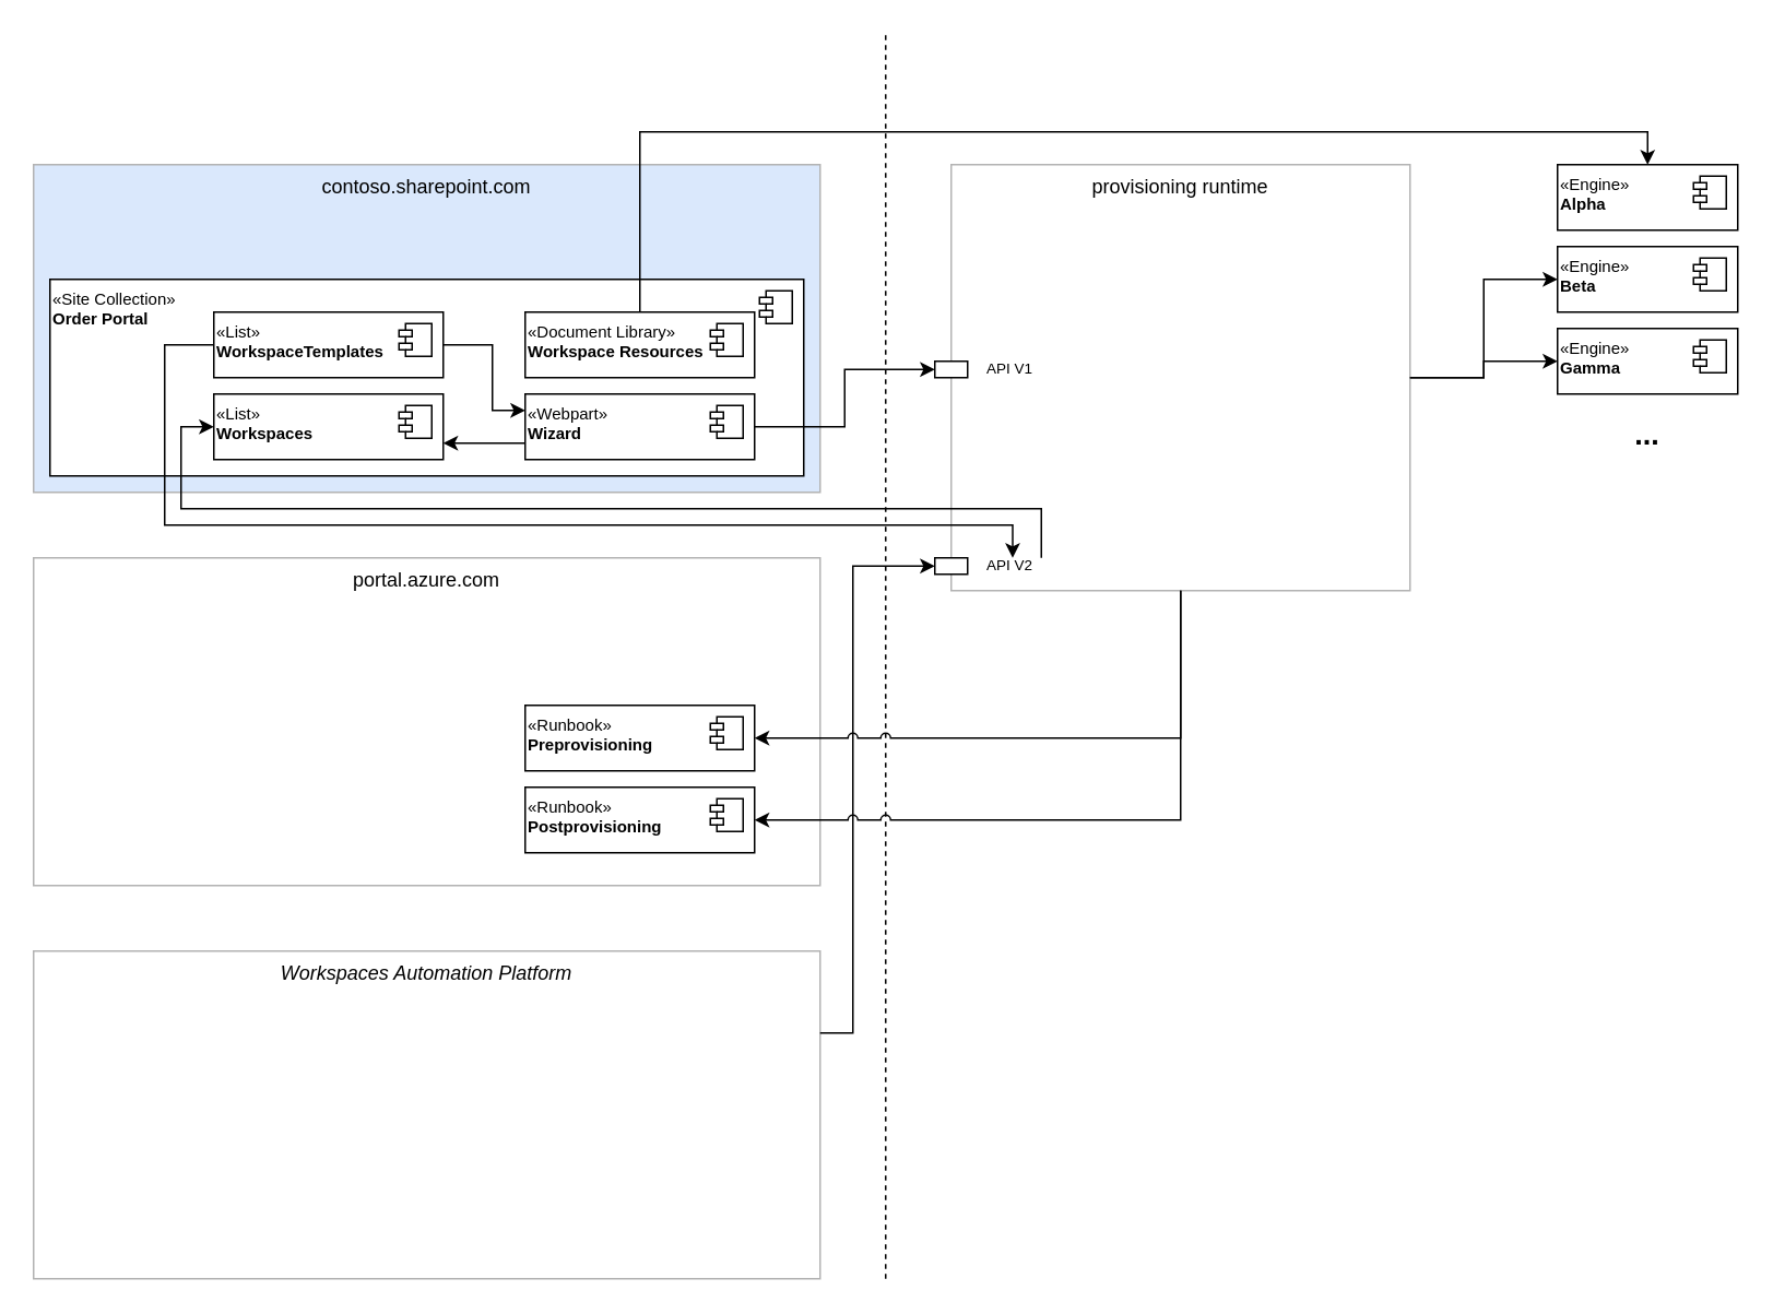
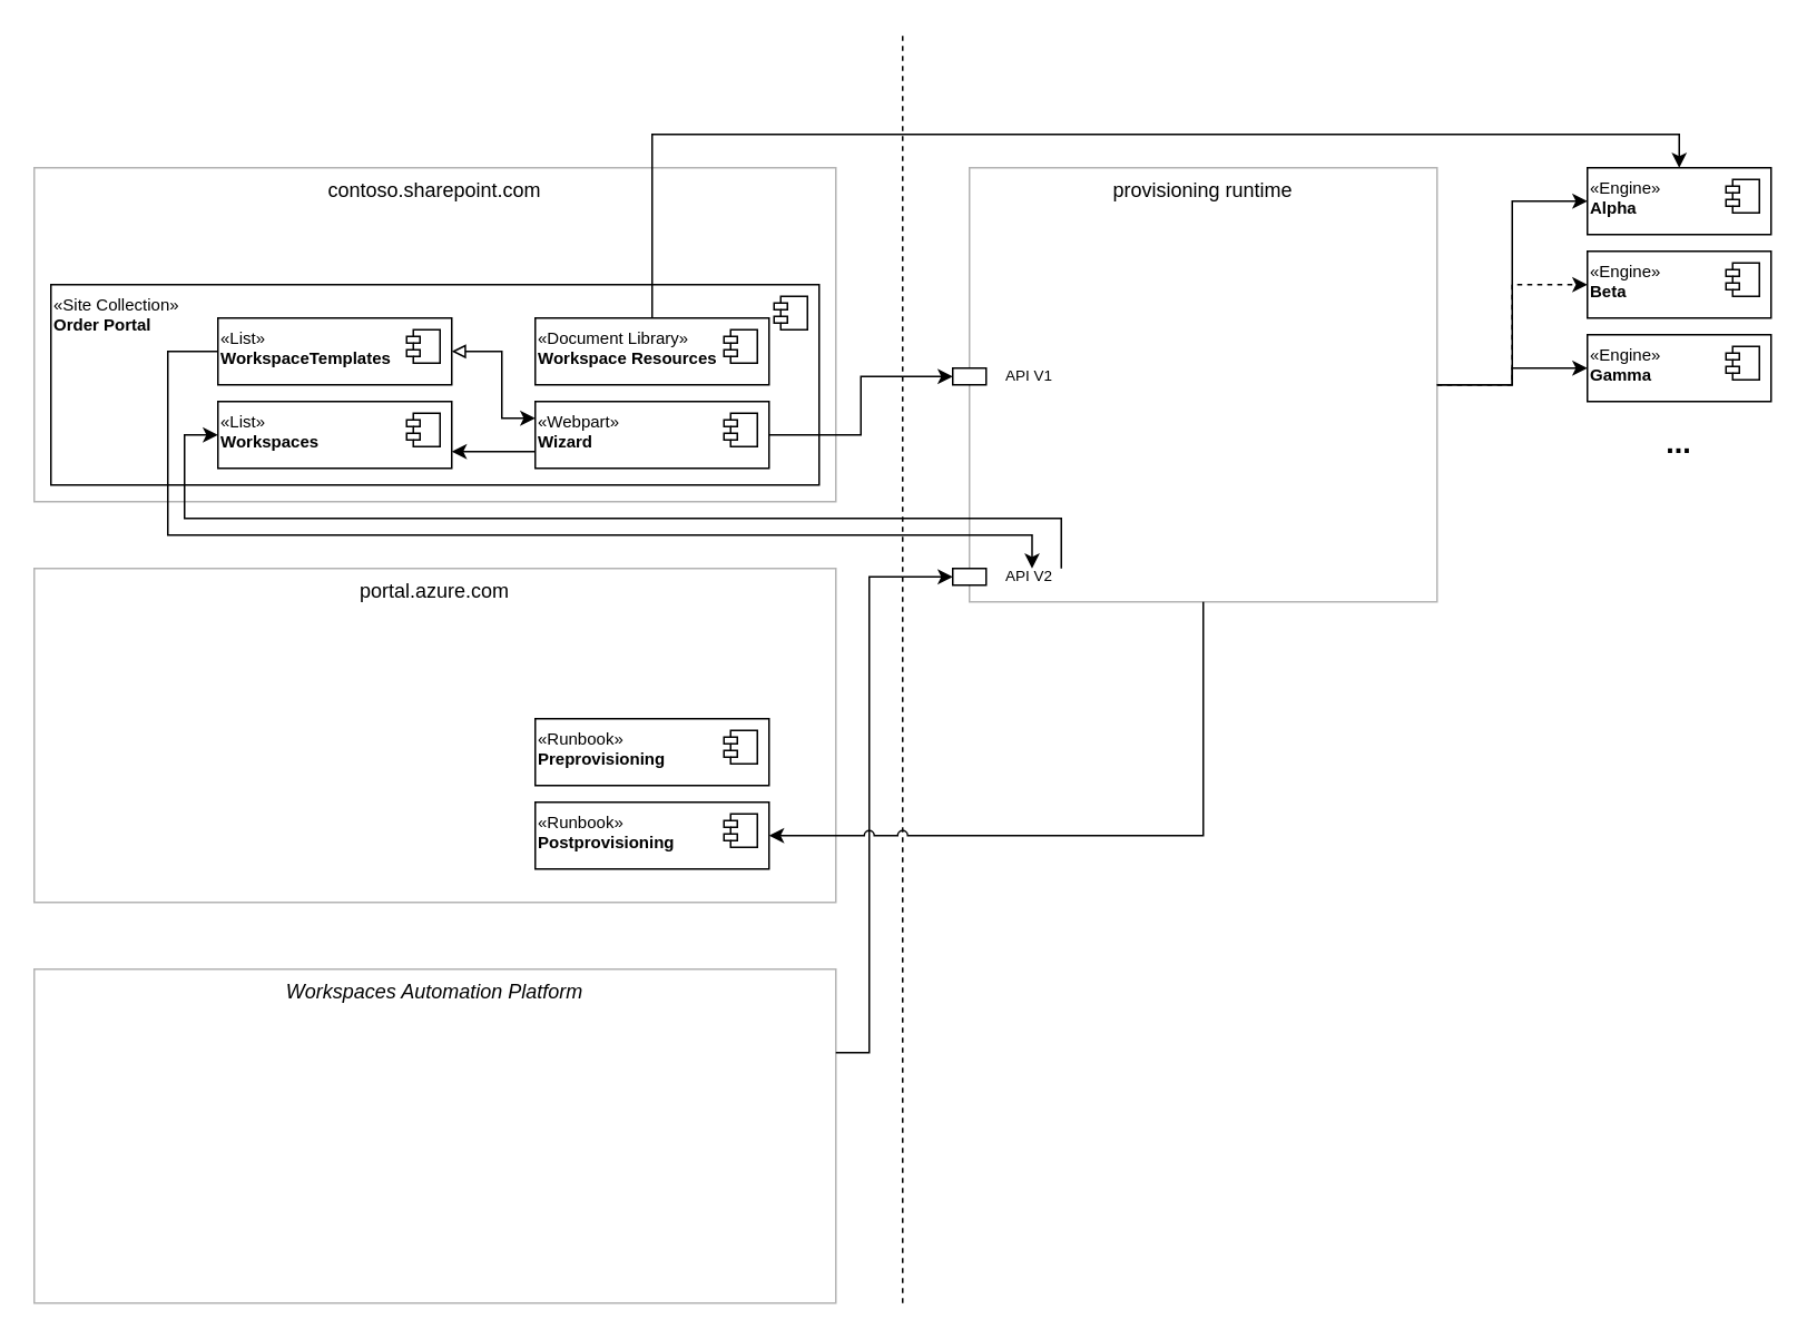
- <mxCell id="5" value="contoso.sharepoint.com" style="rounded=0;whiteSpace=wrap;html=1;verticalAlign=top;strokeColor=#B3B3B3;fillColor=#dae8fc;" vertex="1" parent="4"><mxGeometry x="20" y="100" width="480" height="200" as="geometry" /></mxCell>
+ <mxCell id="5" value="contoso.sharepoint.com" style="rounded=0;whiteSpace=wrap;html=1;verticalAlign=top;strokeColor=#B3B3B3;" vertex="1" parent="4"><mxGeometry x="20" y="100" width="480" height="200" as="geometry" /></mxCell>
+ <mxCell id="33" style="edgeStyle=orthogonalEdgeStyle;rounded=0;orthogonalLoop=1;jettySize=auto;html=1;fontSize=9;entryX=0;entryY=0.5;entryDx=0;entryDy=0;" edge="1" parent="26" source="8" target="19"><mxGeometry relative="1" as="geometry"><mxPoint x="910" y="376" as="targetPoint" /><mxPoint x="810" y="411" as="sourcePoint" /></mxGeometry></mxCell>
- <mxCell id="34" style="edgeStyle=orthogonalEdgeStyle;rounded=0;orthogonalLoop=1;jettySize=auto;html=1;fontSize=9;entryX=0;entryY=0.5;entryDx=0;entryDy=0;exitX=1;exitY=0.5;exitDx=0;exitDy=0;" edge="1" parent="26" source="8" target="21"><mxGeometry relative="1" as="geometry"><mxPoint x="960" y="130" as="targetPoint" /><mxPoint x="870" y="240" as="sourcePoint" /></mxGeometry></mxCell>
+ <mxCell id="34" style="edgeStyle=orthogonalEdgeStyle;rounded=0;orthogonalLoop=1;jettySize=auto;html=1;fontSize=9;entryX=0;entryY=0.5;entryDx=0;entryDy=0;exitX=1;exitY=0.5;exitDx=0;exitDy=0;dashed=1;" edge="1" parent="26" source="8" target="21"><mxGeometry relative="1" as="geometry"><mxPoint x="960" y="130" as="targetPoint" /><mxPoint x="870" y="240" as="sourcePoint" /></mxGeometry></mxCell>
- <mxCell id="41" style="edgeStyle=orthogonalEdgeStyle;rounded=0;orthogonalLoop=1;jettySize=auto;html=1;fontSize=9;entryX=1;entryY=0.5;entryDx=0;entryDy=0;startArrow=classic;startFill=1;exitX=0;exitY=0.25;exitDx=0;exitDy=0;endArrow=none;endFill=0;" edge="1" parent="26" source="17" target="13"><mxGeometry relative="1" as="geometry"><mxPoint x="400" y="200" as="targetPoint" /><mxPoint x="1015" y="110" as="sourcePoint" /><Array as="points"><mxPoint x="300" y="250" /><mxPoint x="300" y="210" /></Array></mxGeometry></mxCell>
+ <mxCell id="41" style="edgeStyle=orthogonalEdgeStyle;rounded=0;orthogonalLoop=1;jettySize=auto;html=1;fontSize=9;entryX=1;entryY=0.5;entryDx=0;entryDy=0;startArrow=classic;startFill=1;exitX=0;exitY=0.25;exitDx=0;exitDy=0;endArrow=block;endFill=0;" edge="1" parent="26" source="17" target="13"><mxGeometry relative="1" as="geometry"><mxPoint x="400" y="200" as="targetPoint" /><mxPoint x="1015" y="110" as="sourcePoint" /><Array as="points"><mxPoint x="300" y="250" /><mxPoint x="300" y="210" /></Array></mxGeometry></mxCell>
- <mxCell id="47" style="edgeStyle=orthogonalEdgeStyle;rounded=0;orthogonalLoop=1;jettySize=auto;html=1;fontSize=9;entryX=1;entryY=0.5;entryDx=0;entryDy=0;exitX=0.5;exitY=1;exitDx=0;exitDy=0;jumpStyle=arc;" edge="1" parent="26" source="8" target="43"><mxGeometry relative="1" as="geometry"><mxPoint x="960" y="230" as="targetPoint" /><mxPoint x="870" y="240" as="sourcePoint" /></mxGeometry></mxCell>
